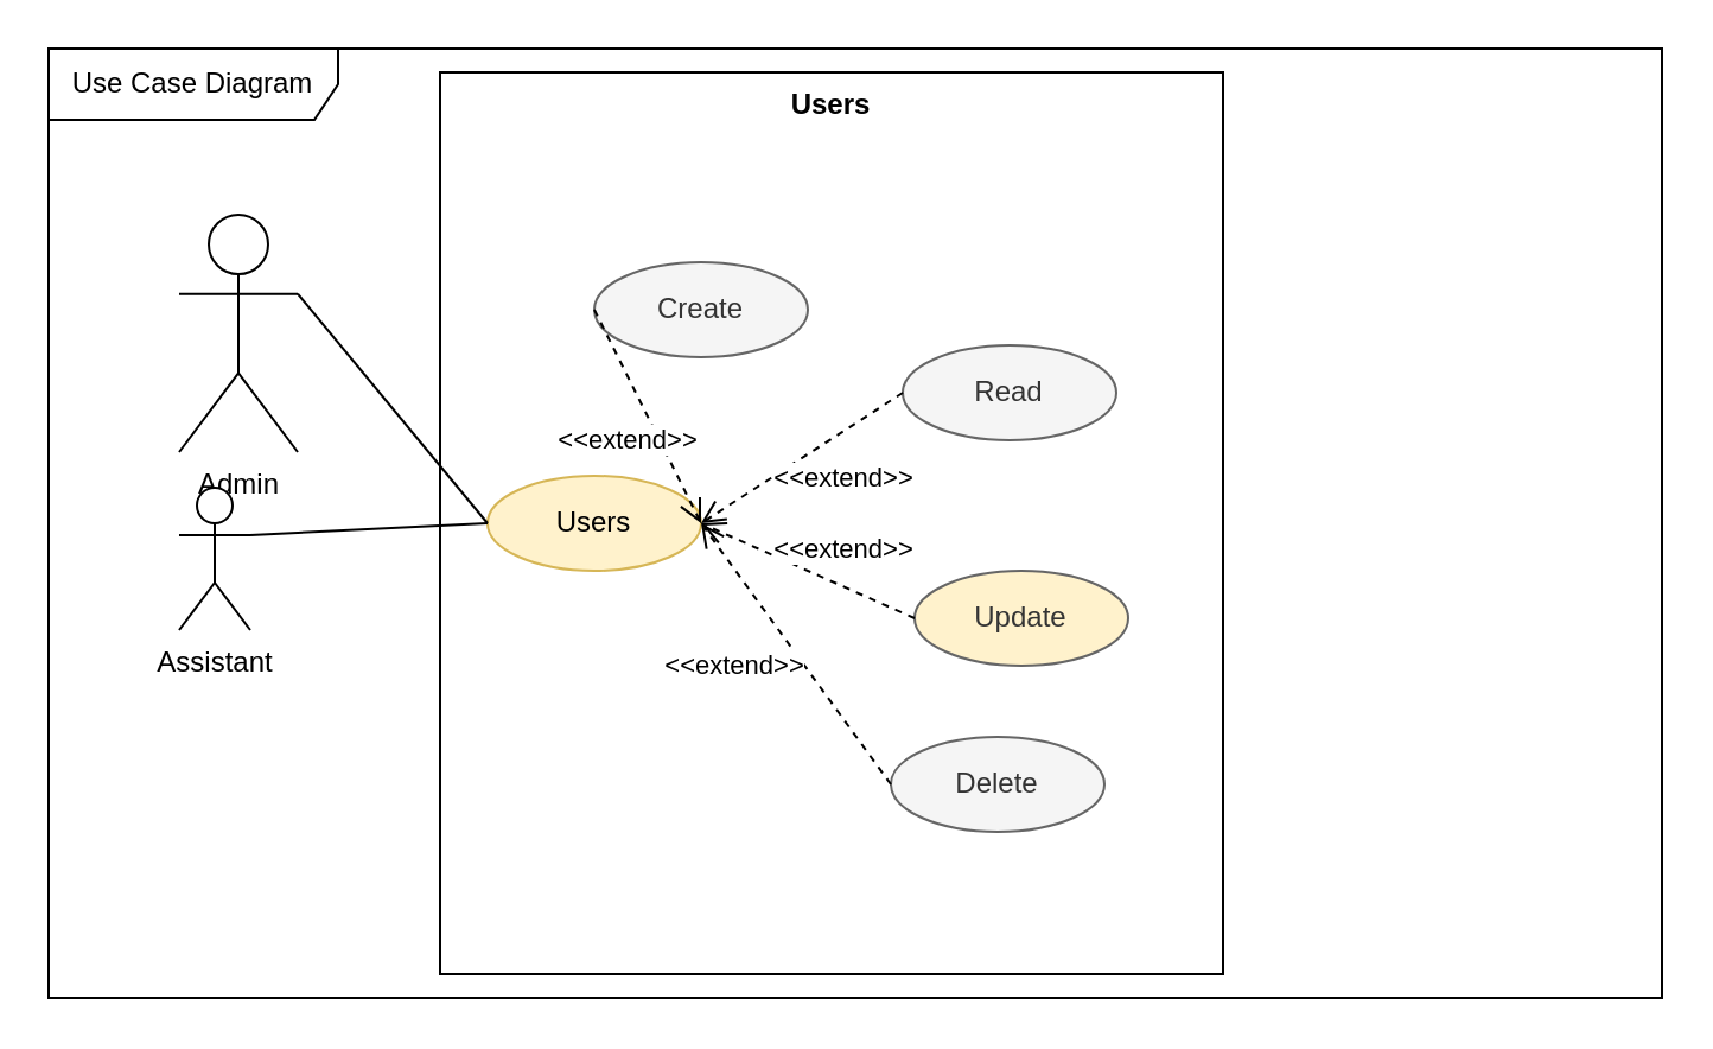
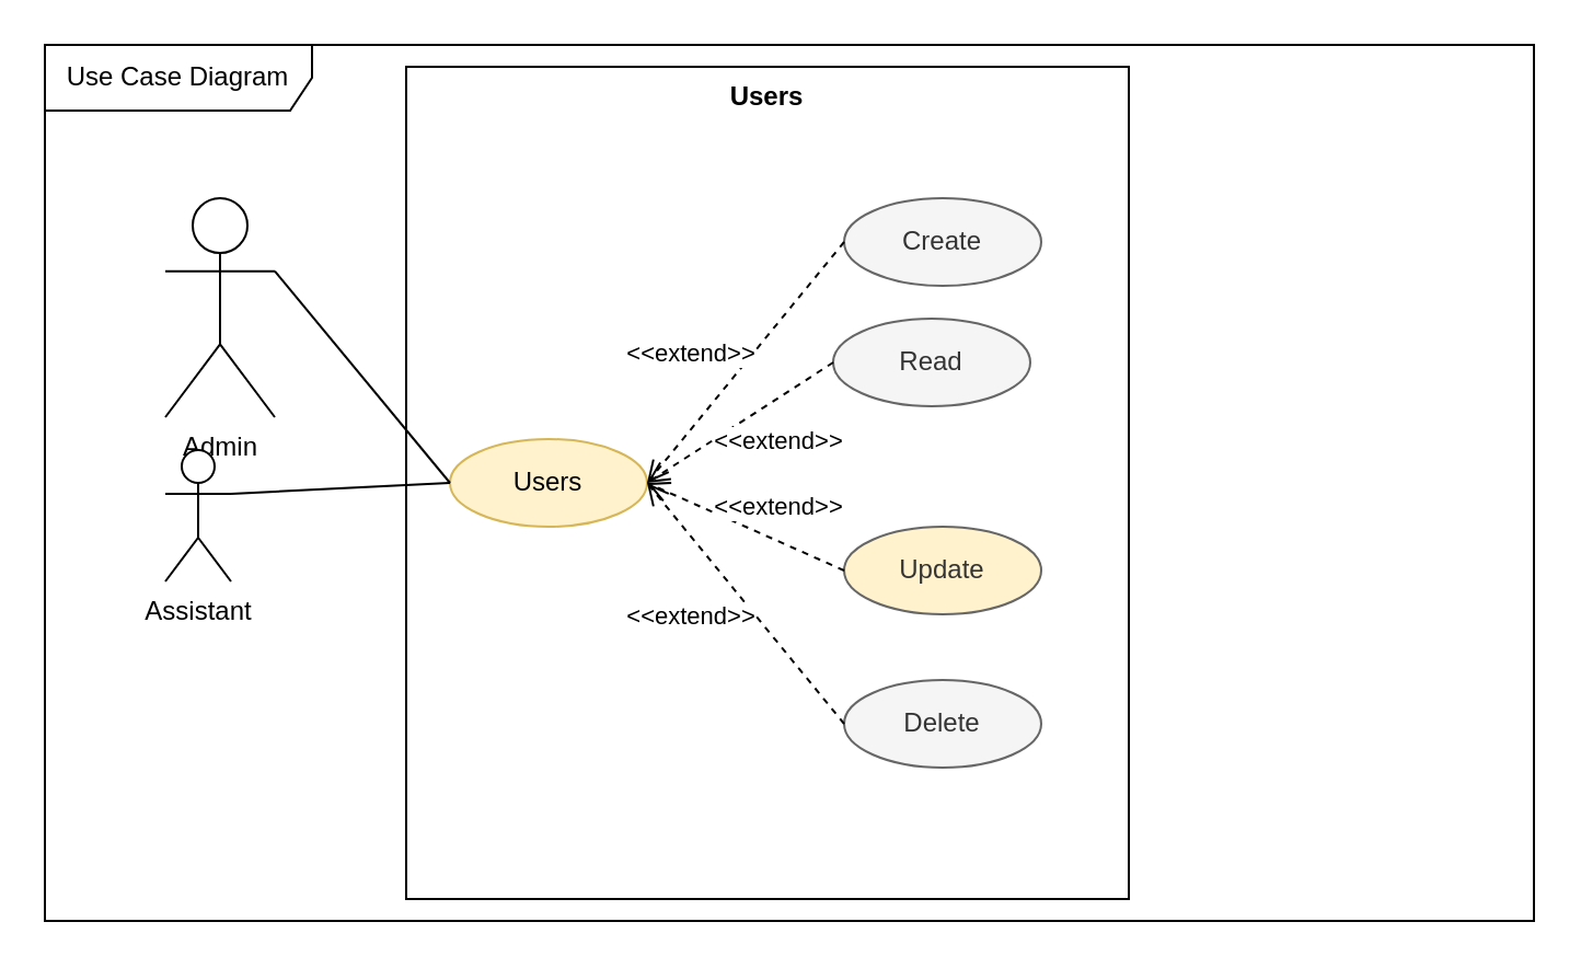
- <mxCell id="7" value="Create" style="ellipse;whiteSpace=wrap;html=1;fillColor=#f5f5f5;strokeColor=#666666;fontColor=#333333;" parent="1" vertex="1"><mxGeometry x="250" y="110" width="90" height="40" as="geometry" /></mxCell>
+ <mxCell id="7" value="Create" style="ellipse;whiteSpace=wrap;html=1;fillColor=#f5f5f5;strokeColor=#666666;fontColor=#333333;" parent="1" vertex="1"><mxGeometry x="385" y="90" width="90" height="40" as="geometry" /></mxCell>
- <mxCell id="13" value="Delete" style="ellipse;whiteSpace=wrap;html=1;fillColor=#f5f5f5;strokeColor=#666666;fontColor=#333333;" vertex="1" parent="1"><mxGeometry x="375" y="310" width="90" height="40" as="geometry" /></mxCell>
+ <mxCell id="13" value="Delete" style="ellipse;whiteSpace=wrap;html=1;fillColor=#f5f5f5;strokeColor=#666666;fontColor=#333333;" vertex="1" parent="1"><mxGeometry x="385" y="310" width="90" height="40" as="geometry" /></mxCell>
